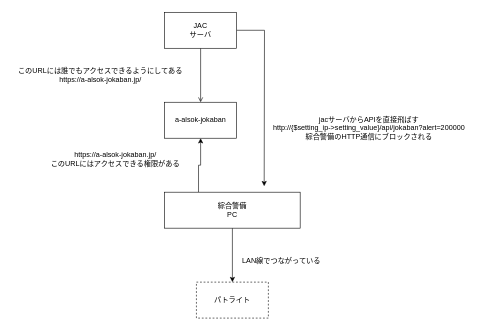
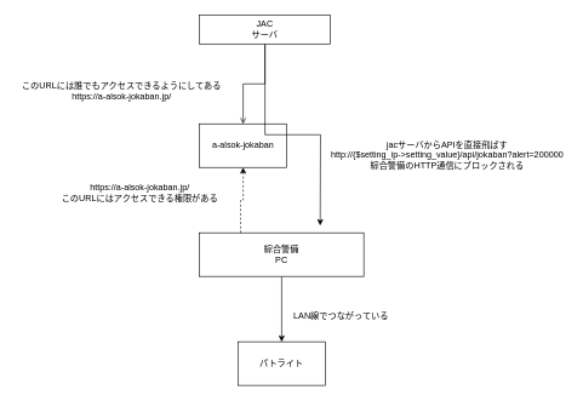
- <mxCell id="5" value="&lt;div&gt;JAC&lt;/div&gt;サーバ" style="rounded=0;whiteSpace=wrap;html=1;" vertex="1" parent="1"><mxGeometry x="274" y="20" width="120" height="60" as="geometry" /></mxCell>
+ <mxCell id="5" value="&lt;div&gt;JAC&lt;/div&gt;サーバ" style="rounded=0;whiteSpace=wrap;html=1;" vertex="1" parent="1"><mxGeometry x="274" y="20" width="180" height="40" as="geometry" /></mxCell>
- <mxCell id="7" style="edgeStyle=orthogonalEdgeStyle;rounded=0;orthogonalLoop=1;jettySize=auto;html=1;exitX=0.25;exitY=0;exitDx=0;exitDy=0;entryX=0.5;entryY=1;entryDx=0;entryDy=0;" edge="1" parent="1" source="8" target="2"><mxGeometry relative="1" as="geometry" /></mxCell>
+ <mxCell id="7" style="edgeStyle=orthogonalEdgeStyle;rounded=0;orthogonalLoop=1;jettySize=auto;html=1;exitX=0.25;exitY=0;exitDx=0;exitDy=0;entryX=0.5;entryY=1;entryDx=0;entryDy=0;dashed=1;" edge="1" parent="1" source="8" target="2"><mxGeometry relative="1" as="geometry" /></mxCell>
- <mxCell id="9" value="パトライト" style="rounded=0;whiteSpace=wrap;html=1;dashed=1;" vertex="1" parent="1"><mxGeometry x="327" y="470" width="120" height="60" as="geometry" /></mxCell>
+ <mxCell id="9" value="パトライト" style="rounded=0;whiteSpace=wrap;html=1;" vertex="1" parent="1"><mxGeometry x="327" y="470" width="120" height="60" as="geometry" /></mxCell>
